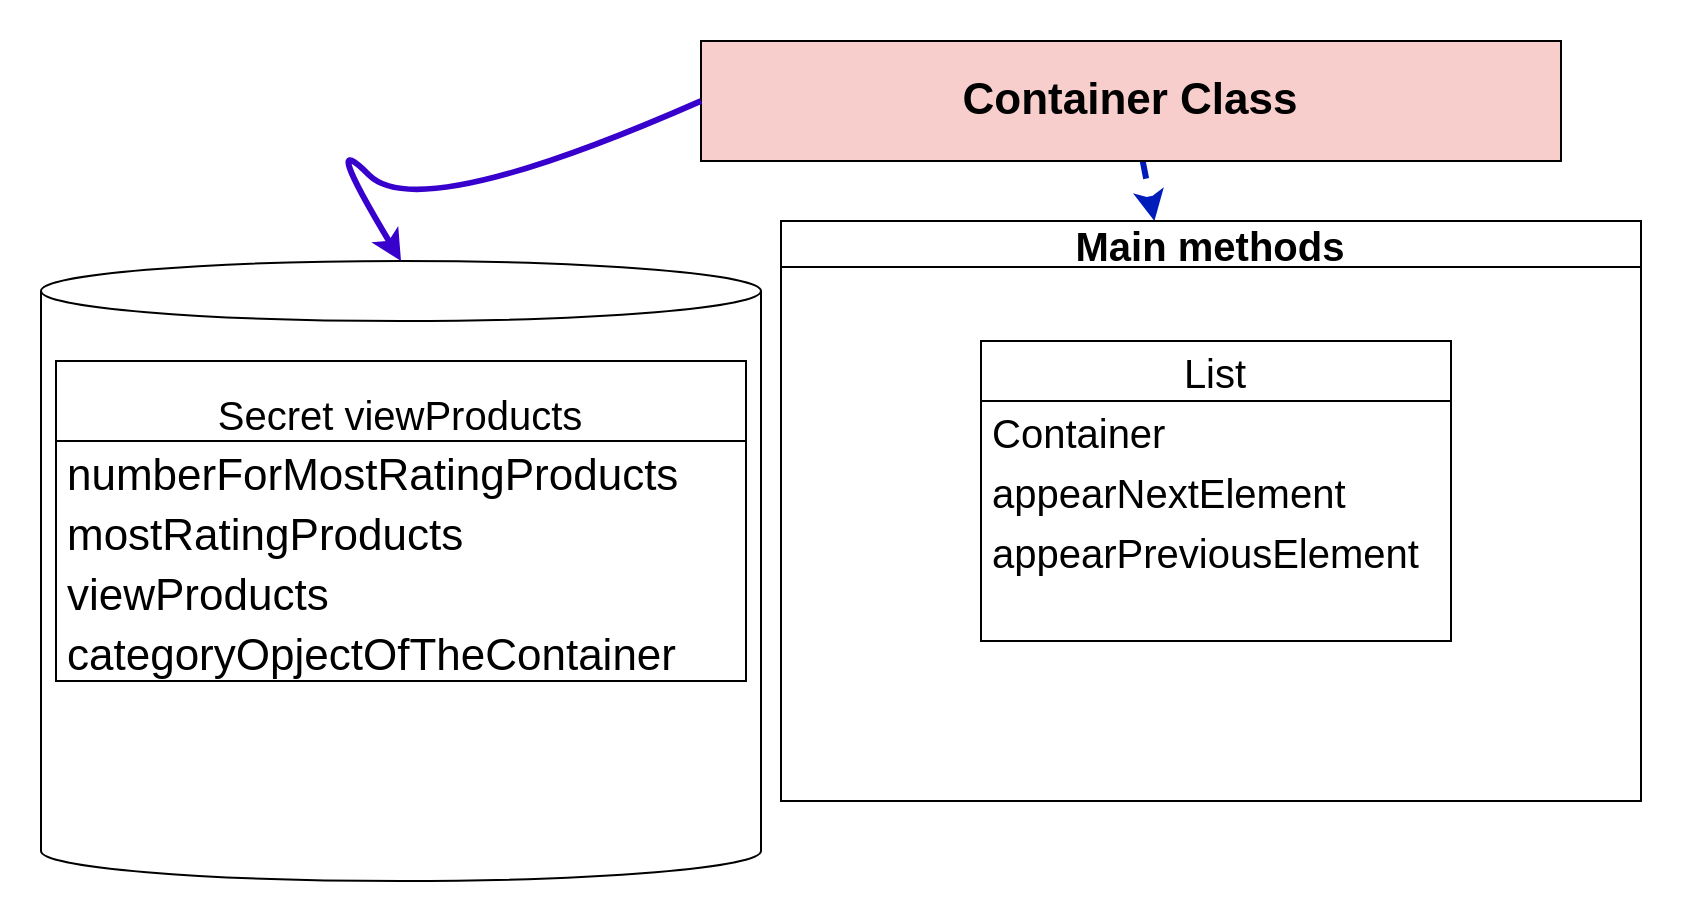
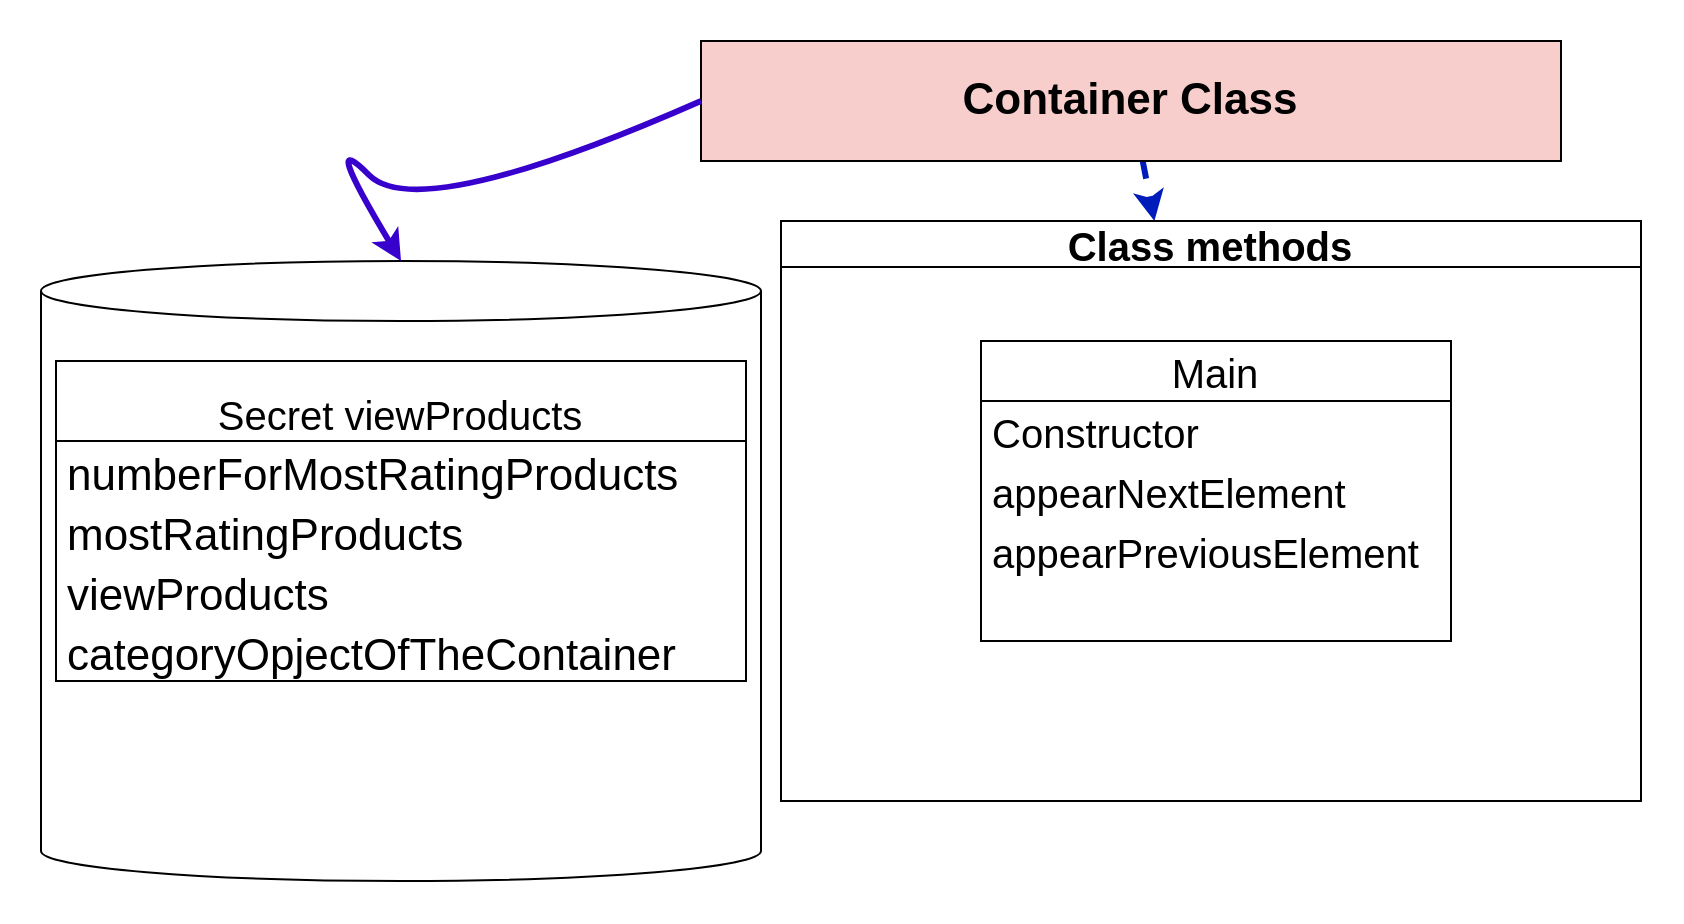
- <mxCell id="11" value="Main methods" style="swimlane;fontSize=20;" parent="1" vertex="1"><mxGeometry x="390" y="110" width="430" height="290" as="geometry" /></mxCell>
+ <mxCell id="11" value="Class methods" style="swimlane;fontSize=20;" parent="1" vertex="1"><mxGeometry x="390" y="110" width="430" height="290" as="geometry" /></mxCell>
- <mxCell id="12" value="List" style="swimlane;fontStyle=0;childLayout=stackLayout;horizontal=1;startSize=30;horizontalStack=0;resizeParent=1;resizeParentMax=0;resizeLast=0;collapsible=1;marginBottom=0;fontSize=20;" parent="11" vertex="1"><mxGeometry x="100" y="60" width="235" height="150" as="geometry" /></mxCell>
+ <mxCell id="12" value="Main" style="swimlane;fontStyle=0;childLayout=stackLayout;horizontal=1;startSize=30;horizontalStack=0;resizeParent=1;resizeParentMax=0;resizeLast=0;collapsible=1;marginBottom=0;fontSize=20;" parent="11" vertex="1"><mxGeometry x="100" y="60" width="235" height="150" as="geometry" /></mxCell>
- <mxCell id="13" value="Container" style="text;strokeColor=none;fillColor=none;align=left;verticalAlign=middle;spacingLeft=4;spacingRight=4;overflow=hidden;points=[[0,0.5],[1,0.5]];portConstraint=eastwest;rotatable=0;fontSize=20;" parent="12" vertex="1"><mxGeometry y="30" width="235" height="30" as="geometry" /></mxCell>
+ <mxCell id="13" value="Constructor" style="text;strokeColor=none;fillColor=none;align=left;verticalAlign=middle;spacingLeft=4;spacingRight=4;overflow=hidden;points=[[0,0.5],[1,0.5]];portConstraint=eastwest;rotatable=0;fontSize=20;" parent="12" vertex="1"><mxGeometry y="30" width="235" height="30" as="geometry" /></mxCell>
